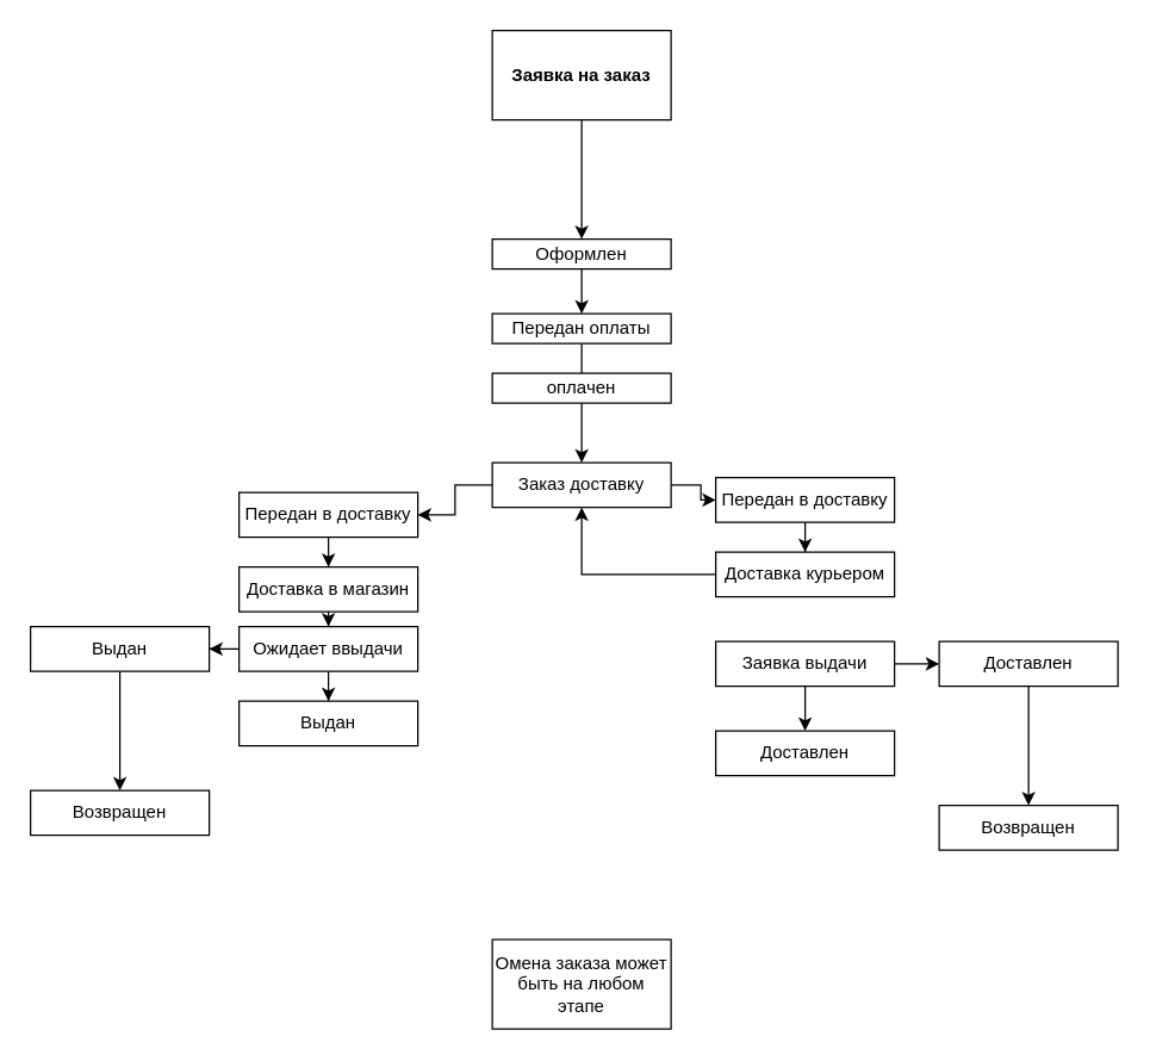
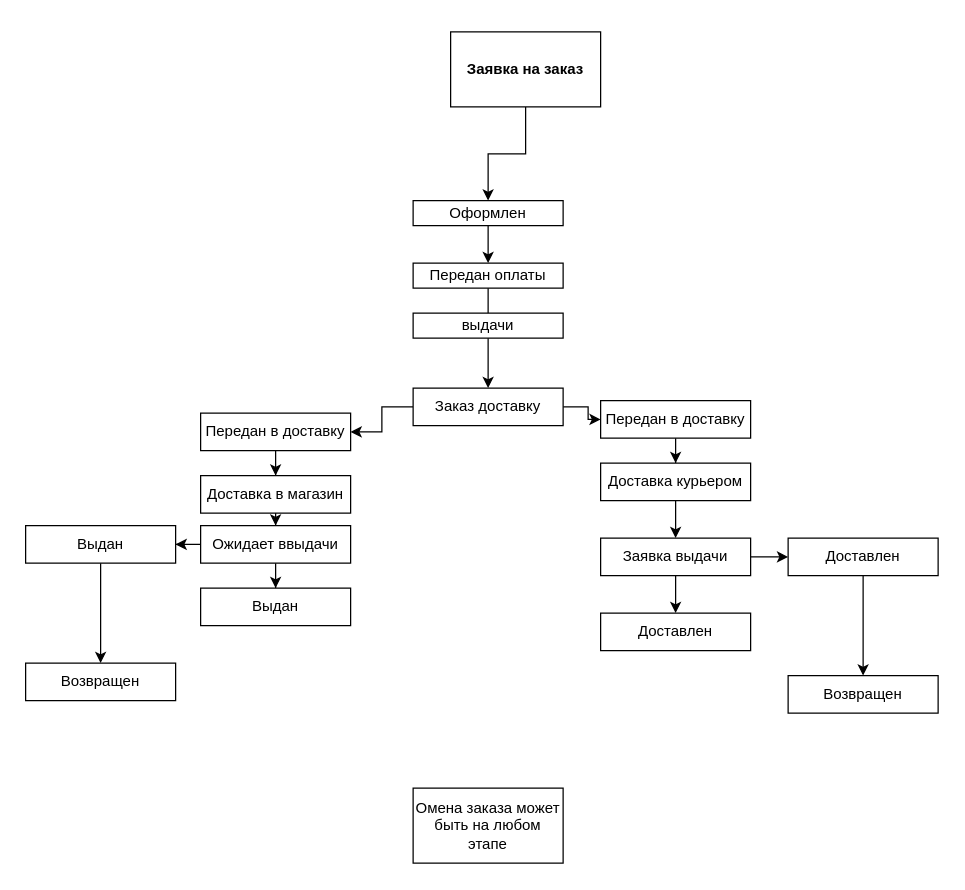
- <mxCell id="3" value="Заявка на заказ" style="rounded=0;whiteSpace=wrap;html=1;fontStyle=1" vertex="1" parent="1"><mxGeometry x="330" y="20" width="120" height="60" as="geometry" /></mxCell>
+ <mxCell id="3" value="Заявка на заказ" style="rounded=0;whiteSpace=wrap;html=1;fontStyle=1" vertex="1" parent="1"><mxGeometry x="360" y="25" width="120" height="60" as="geometry" /></mxCell>
- <mxCell id="9" value="оплачен" style="rounded=0;whiteSpace=wrap;html=1;" vertex="1" parent="1"><mxGeometry x="330" y="250" width="120" height="20" as="geometry" /></mxCell>
+ <mxCell id="9" value="выдачи" style="rounded=0;whiteSpace=wrap;html=1;" vertex="1" parent="1"><mxGeometry x="330" y="250" width="120" height="20" as="geometry" /></mxCell>
- <mxCell id="19" value="" style="edgeStyle=orthogonalEdgeStyle;rounded=0;orthogonalLoop=1;jettySize=auto;html=1;" edge="1" parent="1" source="20" target="12"><mxGeometry relative="1" as="geometry" /></mxCell>
+ <mxCell id="19" value="" style="edgeStyle=orthogonalEdgeStyle;rounded=0;orthogonalLoop=1;jettySize=auto;html=1;" edge="1" parent="1" source="20" target="23"><mxGeometry relative="1" as="geometry" /></mxCell>
